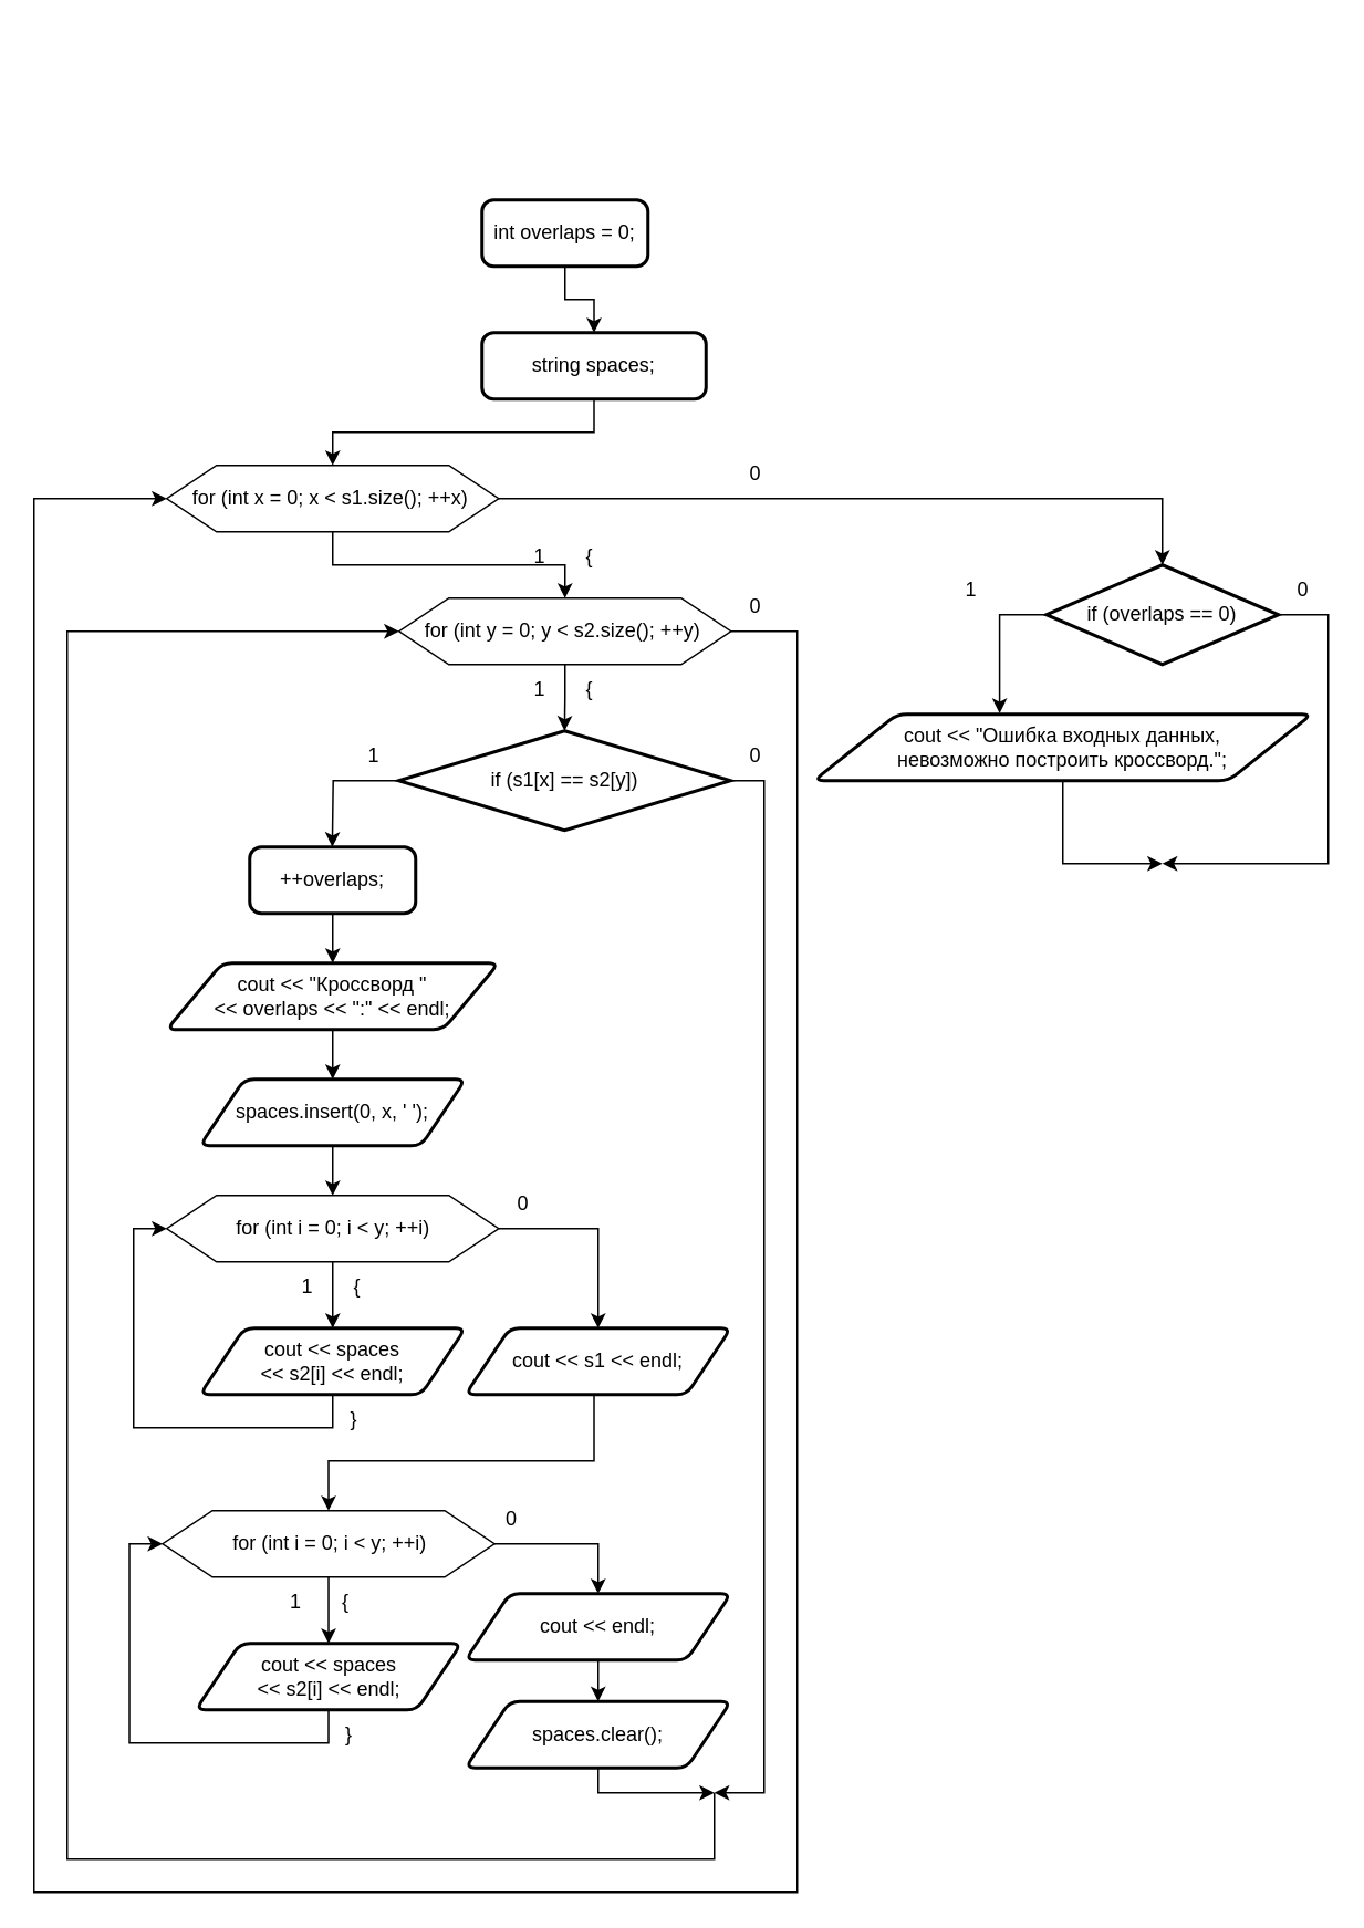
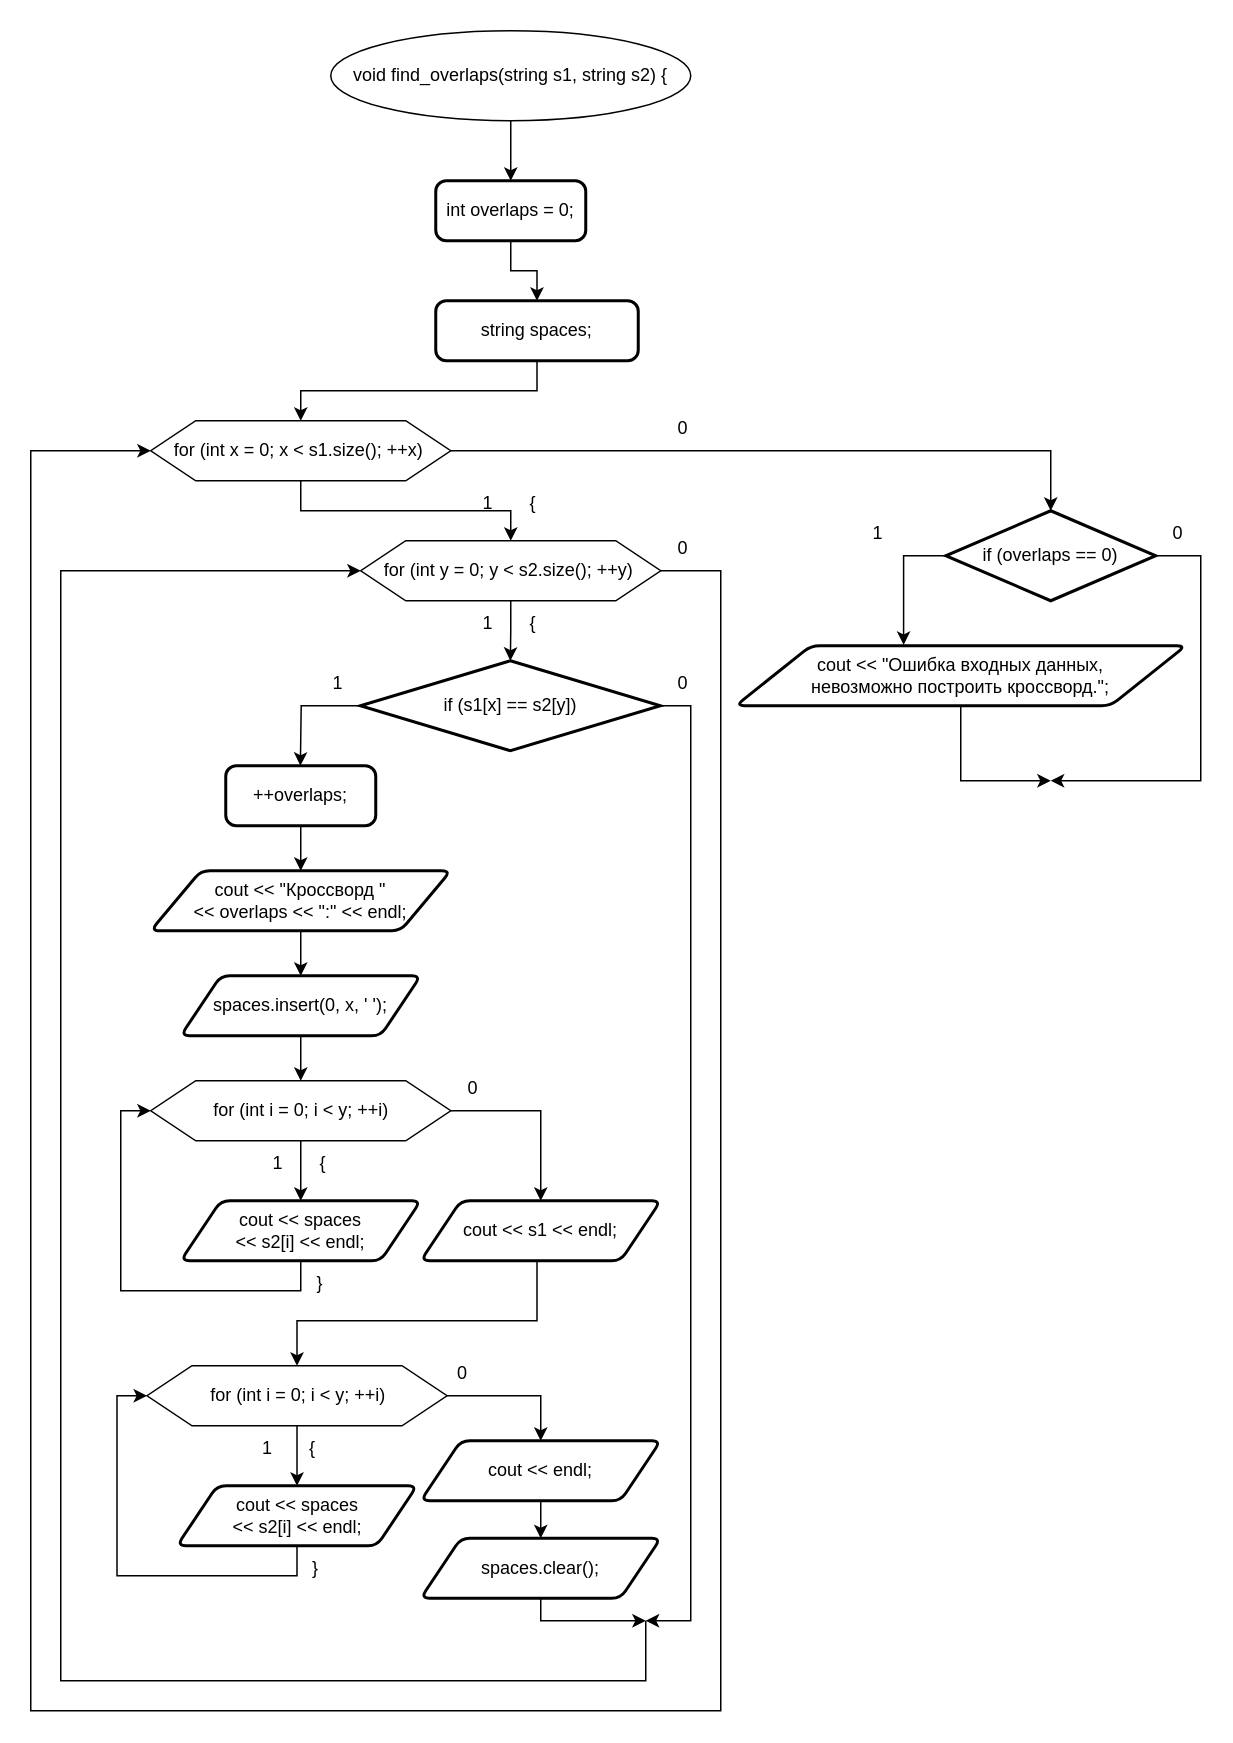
+ <mxCell id="3" value="void find_overlaps(string s1, string s2)&amp;nbsp;{" style="ellipse;whiteSpace=wrap;html=1;" vertex="1" parent="1"><mxGeometry x="220" y="20" width="240" height="60" as="geometry" /></mxCell>
+ <mxCell id="2" style="edgeStyle=orthogonalEdgeStyle;rounded=0;orthogonalLoop=1;jettySize=auto;html=1;exitX=0.5;exitY=1;exitDx=0;exitDy=0;" edge="1" parent="1" source="3" target="5"><mxGeometry relative="1" as="geometry"><mxPoint x="340.143" y="120" as="targetPoint" /></mxGeometry></mxCell>
